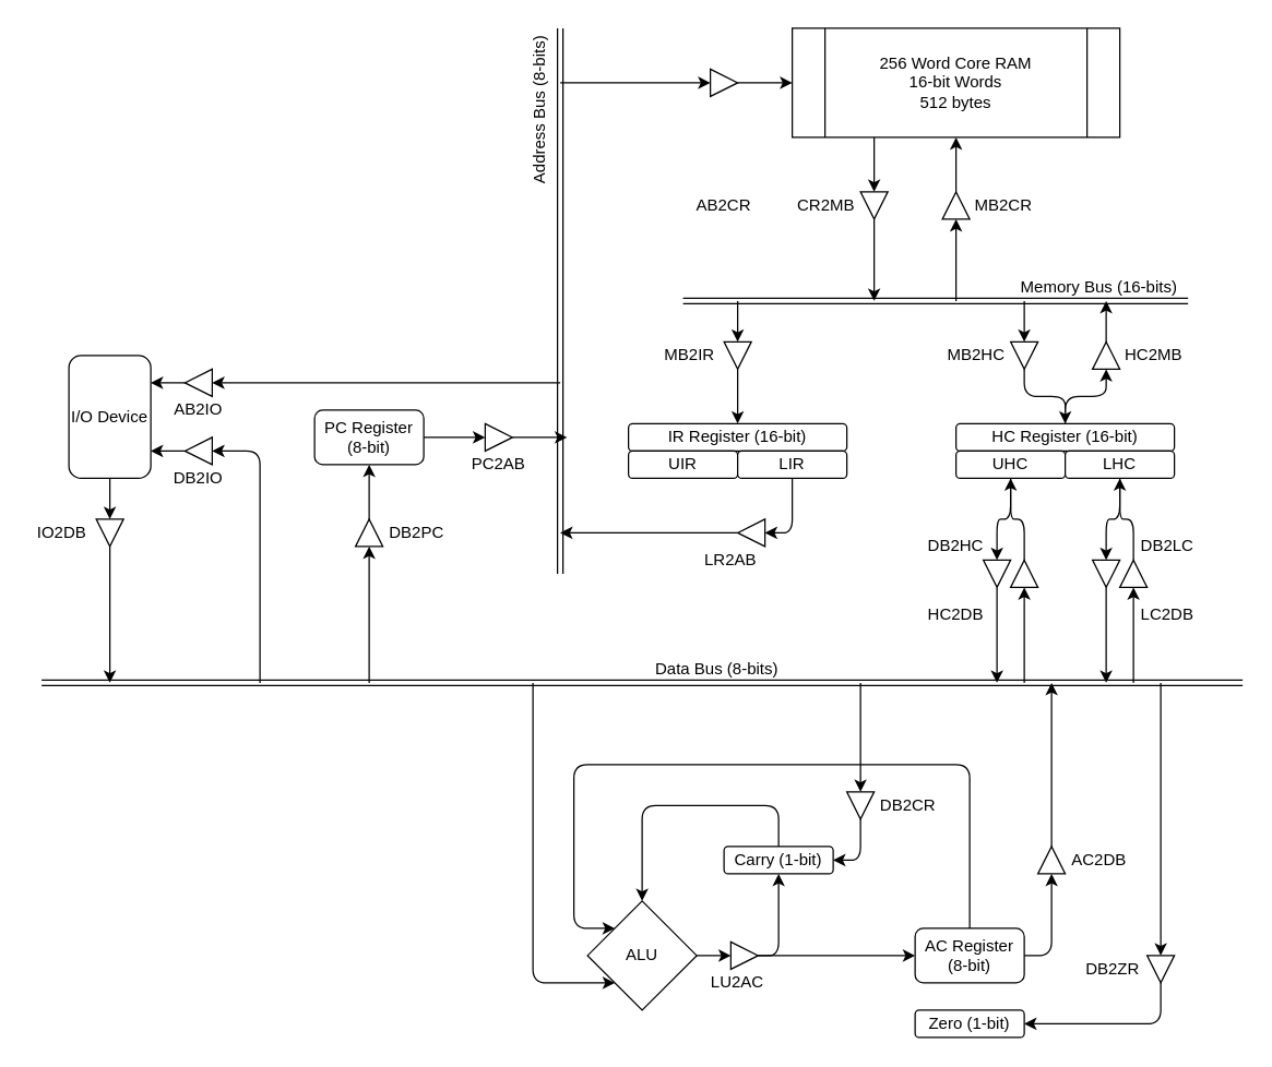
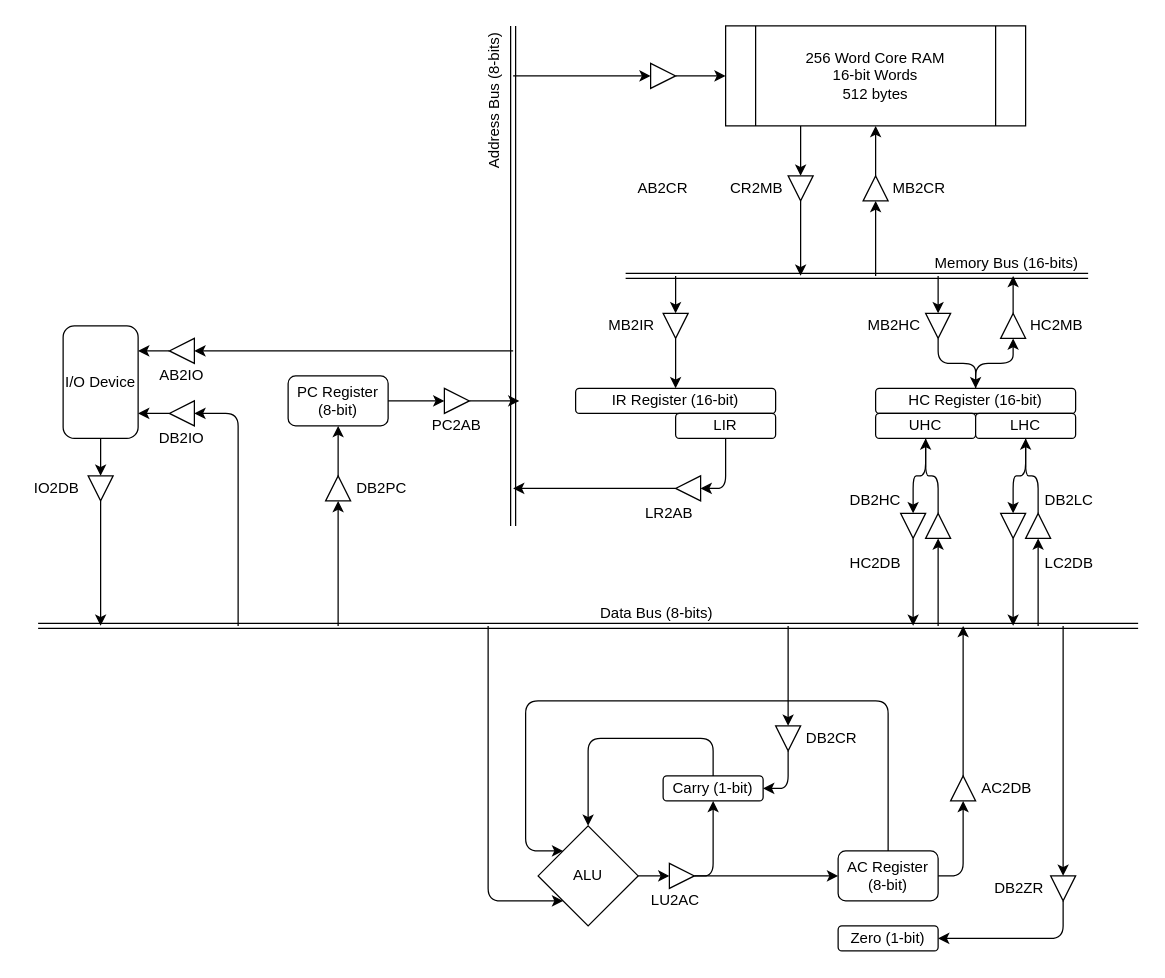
- <mxCell id="25" value="UIR" style="rounded=1;whiteSpace=wrap;html=1;" parent="1" vertex="1"><mxGeometry x="460" y="330" width="80" height="20" as="geometry" /></mxCell>
